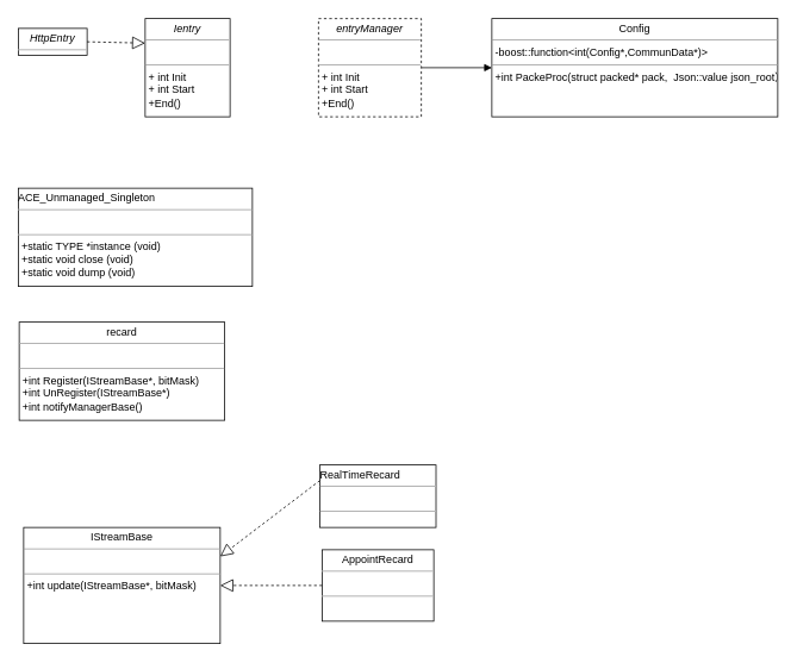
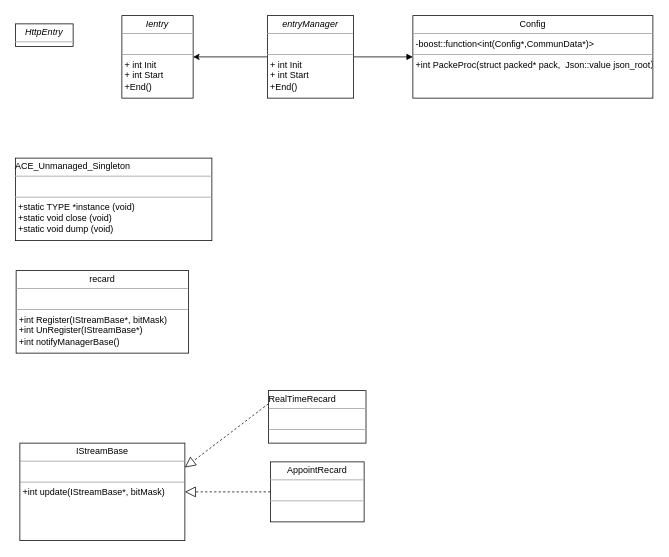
- <mxCell id="5" value="" style="endArrow=block;dashed=1;endFill=0;endSize=12;html=1;entryX=0;entryY=0.25;entryDx=0;entryDy=0;exitX=1;exitY=0.5;exitDx=0;exitDy=0;" edge="1" parent="1" source="4" target="3"><mxGeometry width="160" relative="1" as="geometry"><mxPoint x="100" y="161" as="sourcePoint" /><mxPoint x="260" y="161" as="targetPoint" /></mxGeometry></mxCell>
+ <mxCell id="7" style="edgeStyle=orthogonalEdgeStyle;rounded=0;orthogonalLoop=1;jettySize=auto;html=1;exitX=0;exitY=0.5;exitDx=0;exitDy=0;entryX=1;entryY=0.5;entryDx=0;entryDy=0;" edge="1" parent="1" source="8" target="3"><mxGeometry relative="1" as="geometry" /></mxCell>
- <mxCell id="8" value="&lt;p style=&quot;margin: 0px ; margin-top: 4px ; text-align: center&quot;&gt;&lt;i&gt;entryManager&lt;/i&gt;&lt;/p&gt;&lt;hr size=&quot;1&quot;&gt;&lt;p style=&quot;margin: 0px ; margin-left: 4px&quot;&gt;&lt;br&gt;&lt;/p&gt;&lt;hr size=&quot;1&quot;&gt;&lt;p style=&quot;margin: 0px ; margin-left: 4px&quot;&gt;+ int Init&lt;br&gt;+ int Start&lt;/p&gt;&lt;p style=&quot;margin: 0px ; margin-left: 4px&quot;&gt;+End()&lt;/p&gt;" style="verticalAlign=top;align=left;overflow=fill;fontSize=12;fontFamily=Helvetica;html=1;rounded=0;shadow=0;comic=0;labelBackgroundColor=none;strokeColor=#000000;strokeWidth=1;fillColor=#ffffff;dashed=1;" vertex="1" parent="1"><mxGeometry x="356" y="20" width="115" height="110" as="geometry" /></mxCell>
+ <mxCell id="8" value="&lt;p style=&quot;margin: 0px ; margin-top: 4px ; text-align: center&quot;&gt;&lt;i&gt;entryManager&lt;/i&gt;&lt;/p&gt;&lt;hr size=&quot;1&quot;&gt;&lt;p style=&quot;margin: 0px ; margin-left: 4px&quot;&gt;&lt;br&gt;&lt;/p&gt;&lt;hr size=&quot;1&quot;&gt;&lt;p style=&quot;margin: 0px ; margin-left: 4px&quot;&gt;+ int Init&lt;br&gt;+ int Start&lt;/p&gt;&lt;p style=&quot;margin: 0px ; margin-left: 4px&quot;&gt;+End()&lt;/p&gt;" style="verticalAlign=top;align=left;overflow=fill;fontSize=12;fontFamily=Helvetica;html=1;rounded=0;shadow=0;comic=0;labelBackgroundColor=none;strokeColor=#000000;strokeWidth=1;fillColor=#ffffff;" vertex="1" parent="1"><mxGeometry x="356" y="20" width="115" height="110" as="geometry" /></mxCell>
